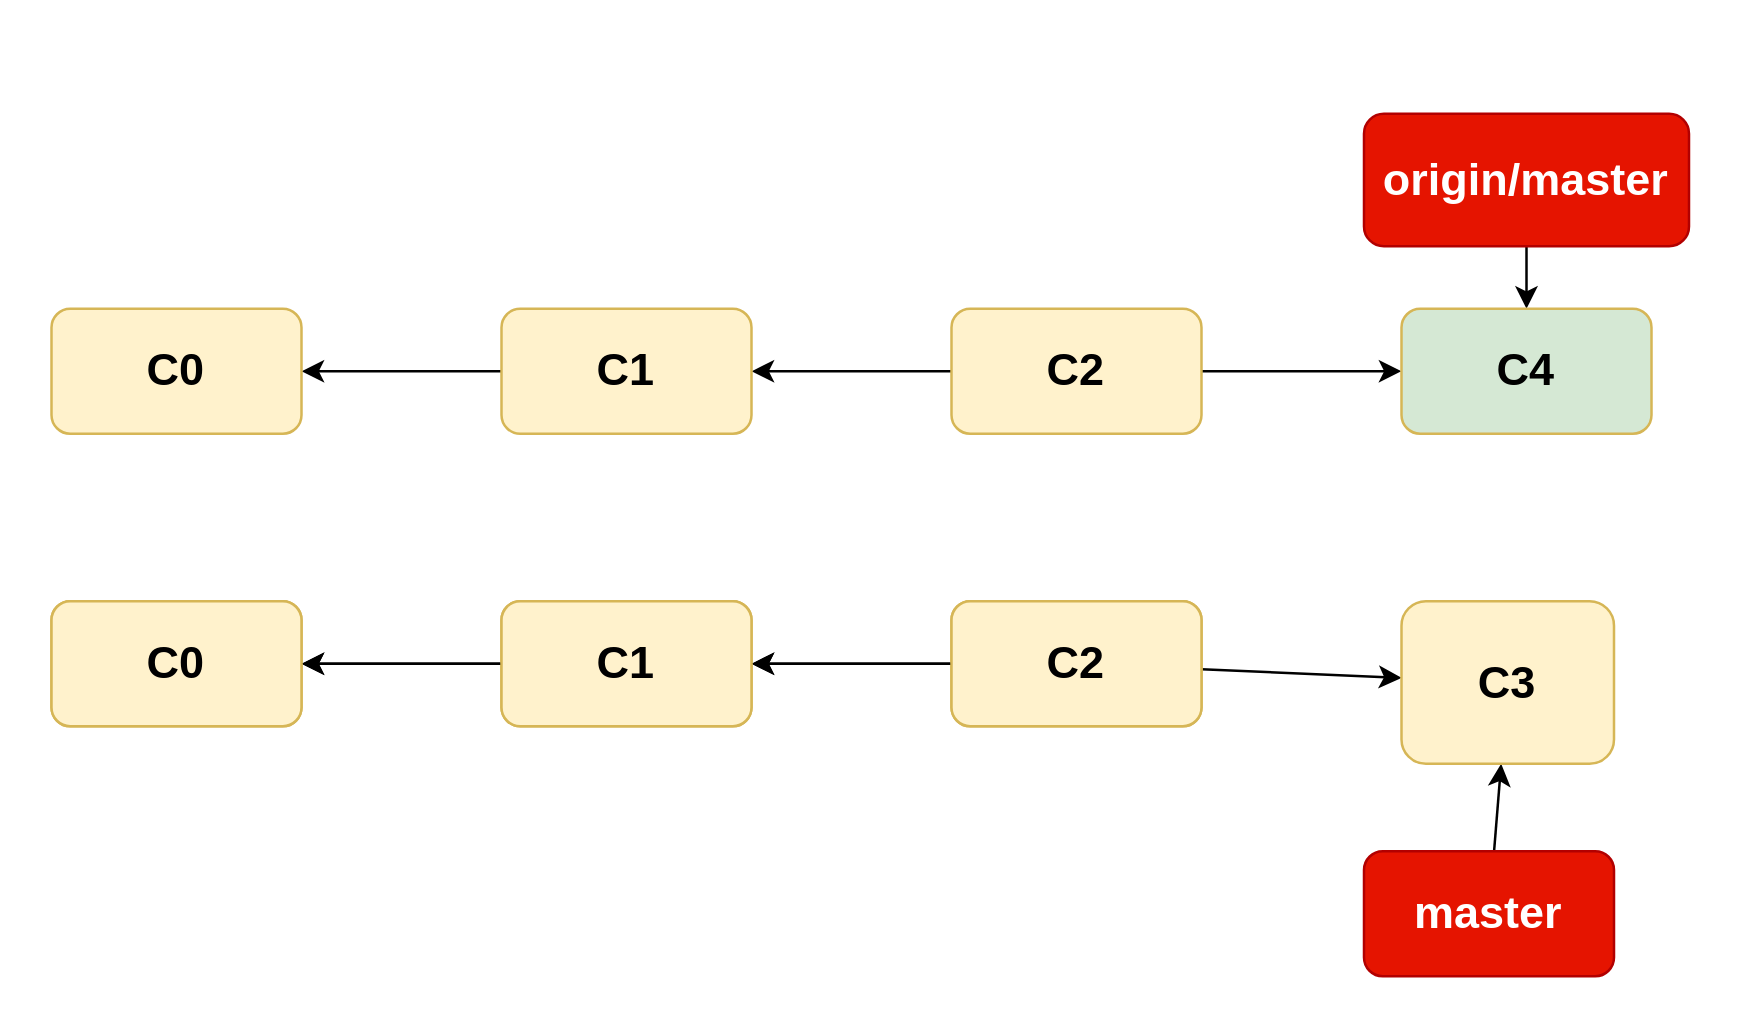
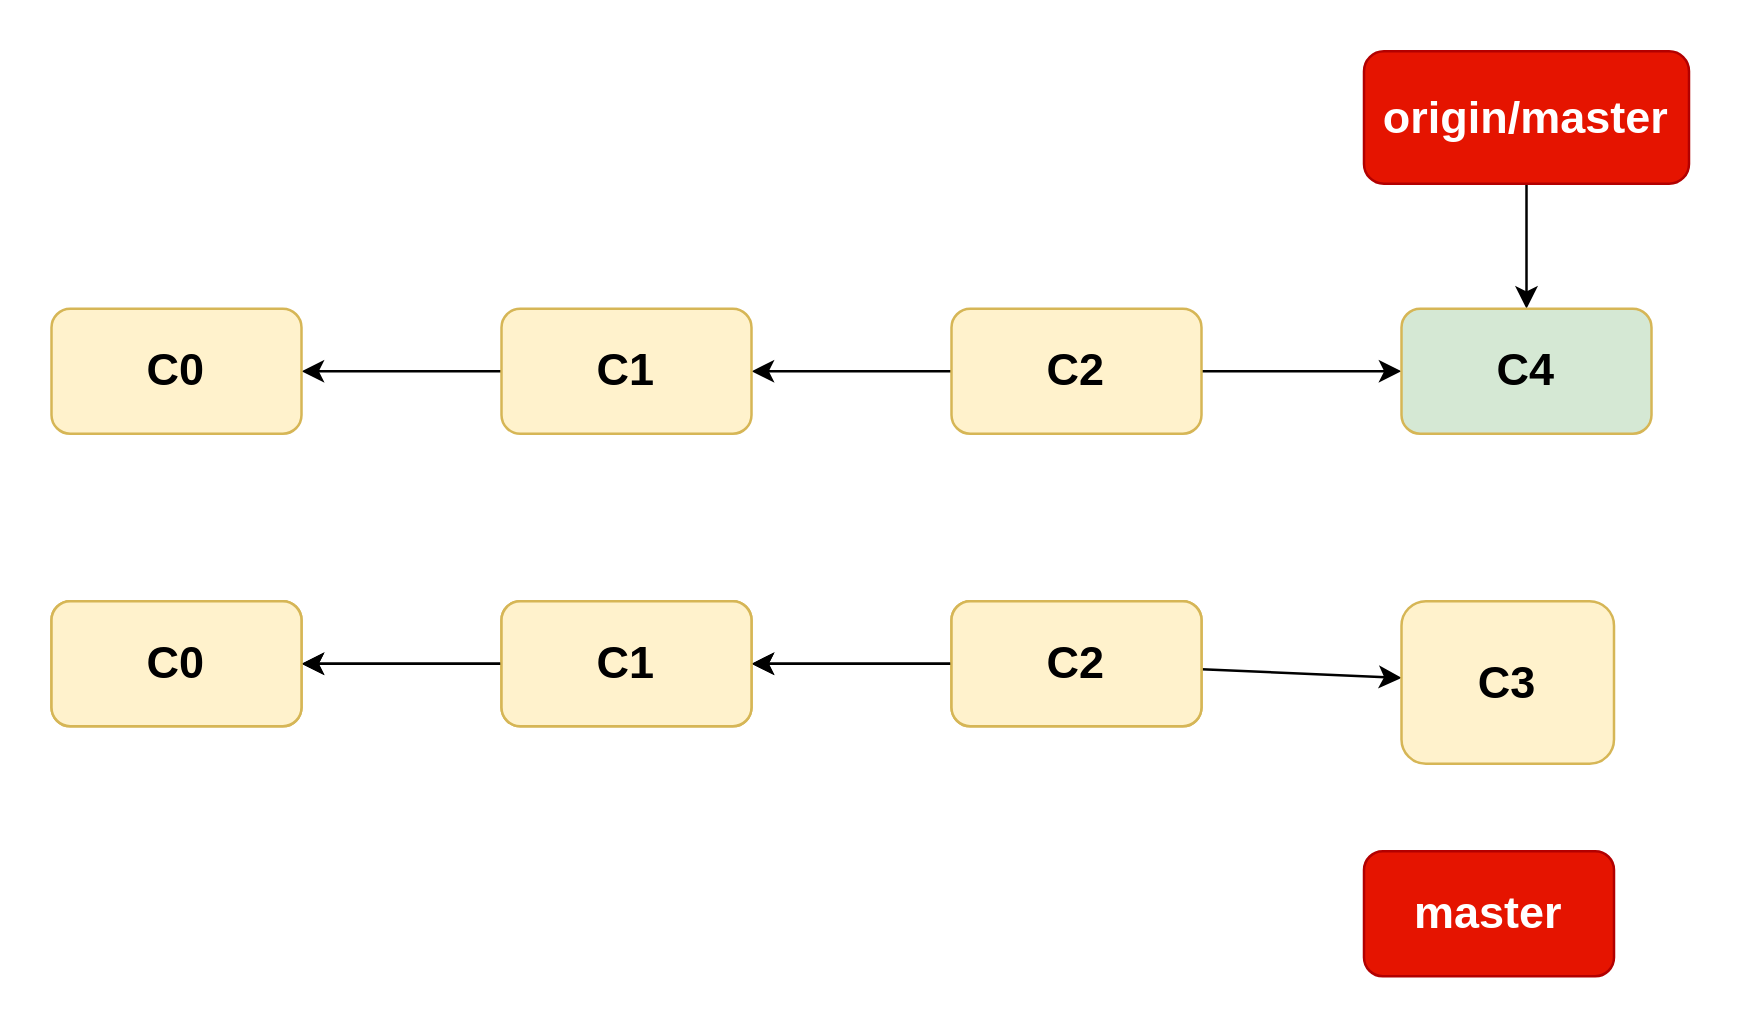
- <mxCell id="23" value="origin/master" style="rounded=1;whiteSpace=wrap;html=1;fillColor=#e51400;strokeColor=#B20000;fontColor=#ffffff;fontSize=18;fontStyle=1" vertex="1" parent="1"><mxGeometry x="545" y="45" width="130" height="53" as="geometry" /></mxCell>
+ <mxCell id="23" value="origin/master" style="rounded=1;whiteSpace=wrap;html=1;fillColor=#e51400;strokeColor=#B20000;fontColor=#ffffff;fontSize=18;fontStyle=1" vertex="1" parent="1"><mxGeometry x="545" y="20" width="130" height="53" as="geometry" /></mxCell>
- <mxCell id="8" value="" style="edgeStyle=none;html=1;" edge="1" parent="1" source="9" target="10"><mxGeometry relative="1" as="geometry" /></mxCell>
